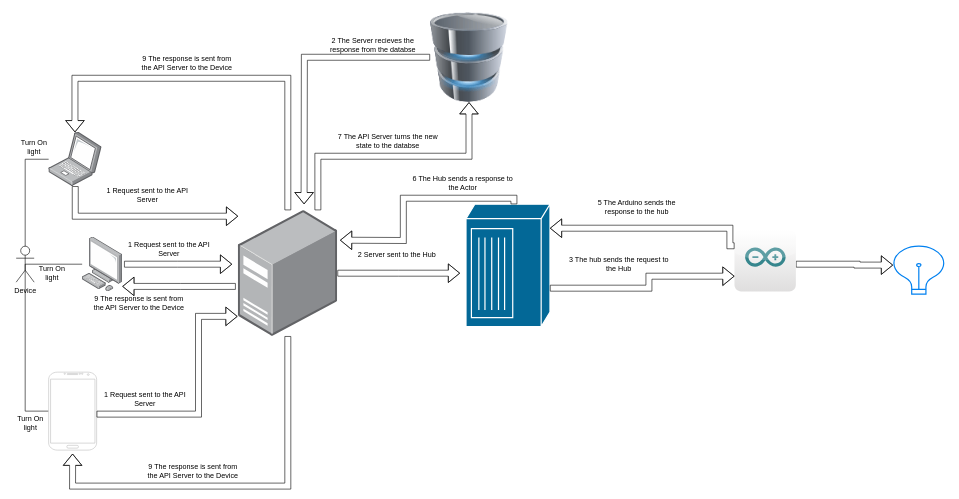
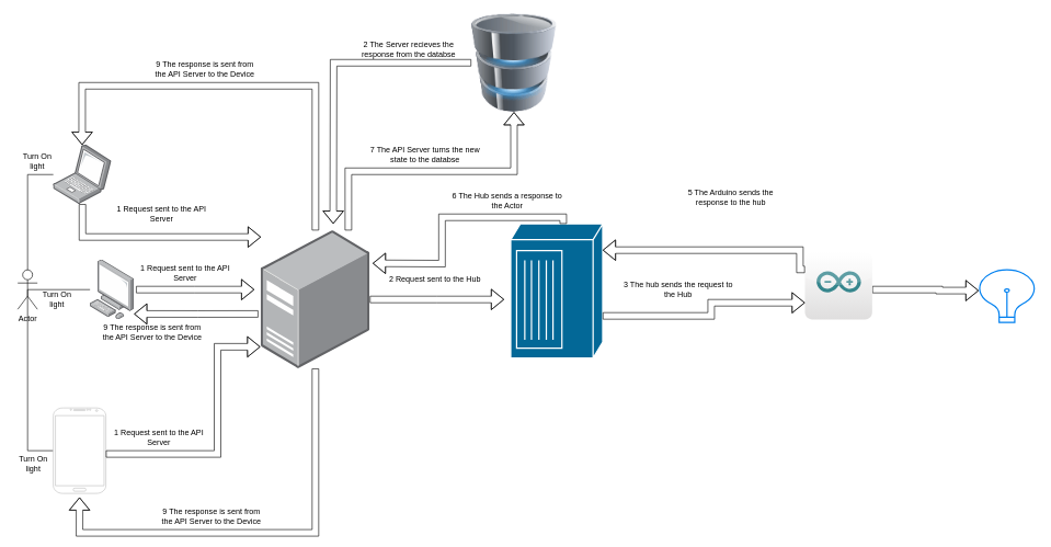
- <mxCell id="41" value="5 The Arduino sends the response to the hub" style="text;html=1;strokeColor=none;fillColor=none;align=center;verticalAlign=middle;whiteSpace=wrap;rounded=0;" parent="1" vertex="1"><mxGeometry x="976" y="330" width="170" height="30" as="geometry" /></mxCell>
+ <mxCell id="41" value="5 The Arduino sends the response to the hub" style="text;html=1;strokeColor=none;fillColor=none;align=center;verticalAlign=middle;whiteSpace=wrap;rounded=0;" parent="1" vertex="1"><mxGeometry x="1026" y="285" width="170" height="30" as="geometry" /></mxCell>
- <mxCell id="24" value="2 Server sent to the Hub" style="text;html=1;strokeColor=none;fillColor=none;align=center;verticalAlign=middle;whiteSpace=wrap;rounded=0;" parent="1" vertex="1"><mxGeometry x="576" y="410" width="170" height="30" as="geometry" /></mxCell>
+ <mxCell id="24" value="2 Request sent to the Hub" style="text;html=1;strokeColor=none;fillColor=none;align=center;verticalAlign=middle;whiteSpace=wrap;rounded=0;" parent="1" vertex="1"><mxGeometry x="576" y="410" width="170" height="30" as="geometry" /></mxCell>
- <mxCell id="5" value="Device" style="shape=umlActor;verticalLabelPosition=bottom;verticalAlign=top;html=1;" parent="1" vertex="1"><mxGeometry x="26" y="410" width="30" height="60" as="geometry" /></mxCell>
+ <mxCell id="5" value="Actor" style="shape=umlActor;verticalLabelPosition=bottom;verticalAlign=top;html=1;" parent="1" vertex="1"><mxGeometry x="26" y="410" width="30" height="60" as="geometry" /></mxCell>
